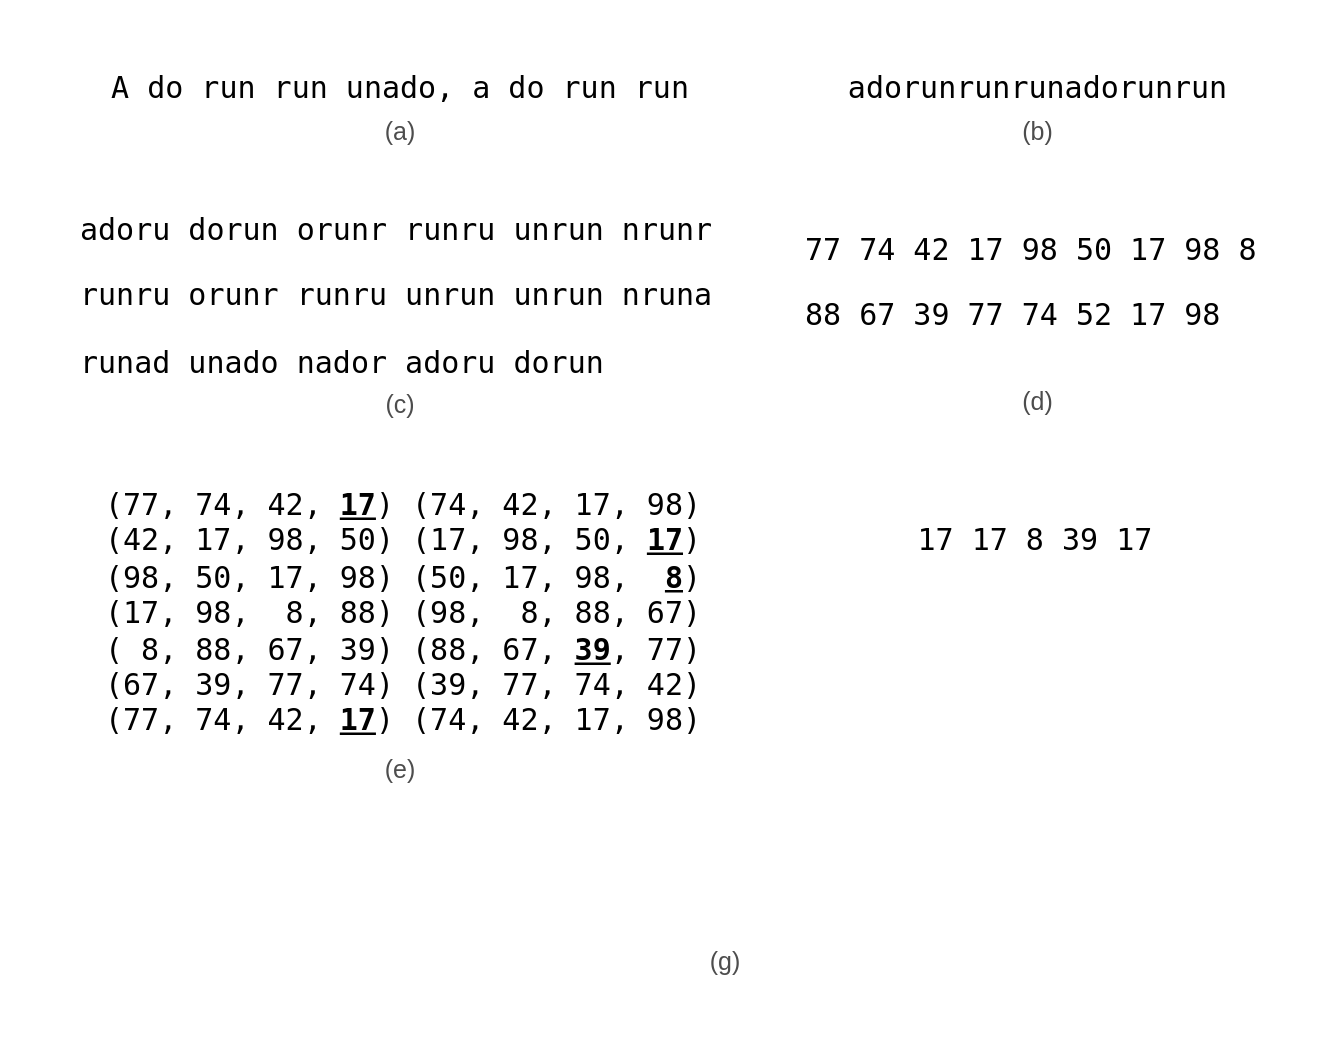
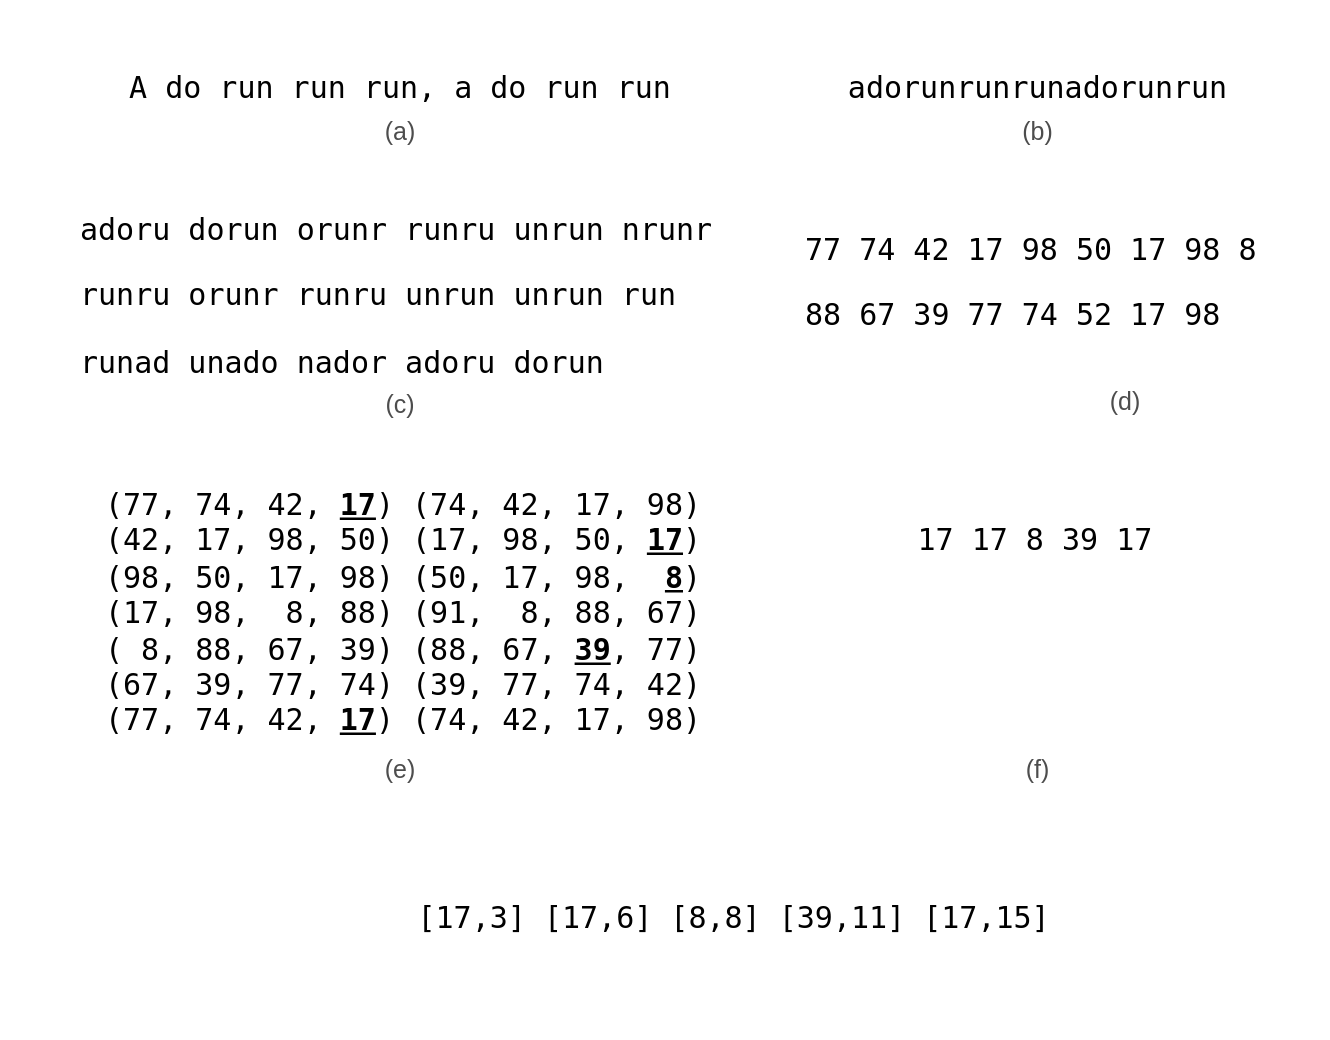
- <mxCell id="5" value="&lt;pre&gt;A do run run unado, a do run run&lt;br&gt;&lt;/pre&gt;" style="text;html=1;strokeColor=none;fillColor=none;align=center;verticalAlign=middle;whiteSpace=wrap;rounded=0;" parent="1" vertex="1"><mxGeometry x="20" y="20" width="280" height="30" as="geometry" /></mxCell>
+ <mxCell id="5" value="&lt;pre&gt;A do run run run, a do run run&lt;br&gt;&lt;/pre&gt;" style="text;html=1;strokeColor=none;fillColor=none;align=center;verticalAlign=middle;whiteSpace=wrap;rounded=0;" parent="1" vertex="1"><mxGeometry x="20" y="20" width="280" height="30" as="geometry" /></mxCell>
- <mxCell id="6" value="&lt;pre&gt;adoru dorun orunr runru unrun nrunr &lt;/pre&gt;&lt;pre&gt;runru orunr runru unrun unrun nruna &lt;/pre&gt;&lt;pre&gt;runad unado nador adoru dorun&lt;/pre&gt;" style="text;whiteSpace=wrap;html=1;fontFamily=Helvetica;" parent="1" vertex="1"><mxGeometry x="30" y="66" width="260" height="100" as="geometry" /></mxCell>
+ <mxCell id="6" value="&lt;pre&gt;adoru dorun orunr runru unrun nrunr &lt;/pre&gt;&lt;pre&gt;runru orunr runru unrun unrun run &lt;/pre&gt;&lt;pre&gt;runad unado nador adoru dorun&lt;/pre&gt;" style="text;whiteSpace=wrap;html=1;fontFamily=Helvetica;" parent="1" vertex="1"><mxGeometry x="30" y="66" width="260" height="100" as="geometry" /></mxCell>
- <mxCell id="3" value="&lt;font style=&quot;font-size: 10px;&quot;&gt;(d)&lt;/font&gt;" style="text;html=1;strokeColor=none;fillColor=none;align=center;verticalAlign=top;whiteSpace=wrap;rounded=0;fontColor=#4D4D4D;" parent="1" vertex="1"><mxGeometry x="400" y="146" width="30" height="30" as="geometry" /></mxCell>
+ <mxCell id="3" value="&lt;font style=&quot;font-size: 10px;&quot;&gt;(d)&lt;/font&gt;" style="text;html=1;strokeColor=none;fillColor=none;align=center;verticalAlign=top;whiteSpace=wrap;rounded=0;fontColor=#4D4D4D;" parent="1" vertex="1"><mxGeometry x="435" y="146" width="30" height="30" as="geometry" /></mxCell>
- <mxCell id="10" value="&lt;pre style=&quot;font-size: 12px;&quot;&gt;(77, 74, 42, &lt;b&gt;&lt;u&gt;17&lt;/u&gt;&lt;/b&gt;) (74, 42, 17, 98)&lt;br&gt;(42, 17, 98, 50) (17, 98, 50, &lt;b&gt;&lt;u&gt;17&lt;/u&gt;&lt;/b&gt;)&lt;br&gt;(98, 50, 17, 98) (50, 17, 98,  &lt;b&gt;&lt;u&gt;8&lt;/u&gt;&lt;/b&gt;)&lt;br&gt;(17, 98,  8, 88) (98,  8, 88, 67)&lt;br&gt;( 8, 88, 67, 39) (88, 67, &lt;b&gt;&lt;u&gt;39&lt;/u&gt;&lt;/b&gt;, 77)&lt;br&gt;(67, 39, 77, 74) (39, 77, 74, 42)&lt;br&gt;(77, 74, 42, &lt;u&gt;&lt;b&gt;17&lt;/b&gt;&lt;/u&gt;) (74, 42, 17, 98)&lt;/pre&gt;" style="text;whiteSpace=wrap;html=1;fontSize=10;fontFamily=Helvetica;" parent="1" vertex="1"><mxGeometry x="40" y="176" width="240" height="130" as="geometry" /></mxCell>
+ <mxCell id="10" value="&lt;pre style=&quot;font-size: 12px;&quot;&gt;(77, 74, 42, &lt;b&gt;&lt;u&gt;17&lt;/u&gt;&lt;/b&gt;) (74, 42, 17, 98)&lt;br&gt;(42, 17, 98, 50) (17, 98, 50, &lt;b&gt;&lt;u&gt;17&lt;/u&gt;&lt;/b&gt;)&lt;br&gt;(98, 50, 17, 98) (50, 17, 98,  &lt;b&gt;&lt;u&gt;8&lt;/u&gt;&lt;/b&gt;)&lt;br&gt;(17, 98,  8, 88) (91,  8, 88, 67)&lt;br&gt;( 8, 88, 67, 39) (88, 67, &lt;b&gt;&lt;u&gt;39&lt;/u&gt;&lt;/b&gt;, 77)&lt;br&gt;(67, 39, 77, 74) (39, 77, 74, 42)&lt;br&gt;(77, 74, 42, &lt;u&gt;&lt;b&gt;17&lt;/b&gt;&lt;/u&gt;) (74, 42, 17, 98)&lt;/pre&gt;" style="text;whiteSpace=wrap;html=1;fontSize=10;fontFamily=Helvetica;" parent="1" vertex="1"><mxGeometry x="40" y="176" width="240" height="130" as="geometry" /></mxCell>
+ <mxCell id="13" value="&lt;font&gt;(f)&lt;/font&gt;" style="text;html=1;strokeColor=none;fillColor=none;align=center;verticalAlign=middle;whiteSpace=wrap;rounded=0;fontSize=10;fontColor=#4D4D4D;" parent="1" vertex="1"><mxGeometry x="400" y="297" width="30" height="20" as="geometry" /></mxCell>
+ <mxCell id="14" value="&lt;pre&gt;[17,3] [17,6] [8,8] [39,11] [17,15]&lt;/pre&gt;" style="text;whiteSpace=wrap;html=1;fontSize=12;fontFamily=Helvetica;fontColor=#000000;" parent="1" vertex="1"><mxGeometry x="165" y="341" width="250" height="30" as="geometry" /></mxCell>
- <mxCell id="15" value="&lt;font&gt;(g)&lt;/font&gt;" style="text;html=1;strokeColor=none;fillColor=none;align=center;verticalAlign=middle;whiteSpace=wrap;rounded=0;fontSize=10;fontColor=#4D4D4D;" parent="1" vertex="1"><mxGeometry x="275" y="374" width="30" height="20" as="geometry" /></mxCell>
